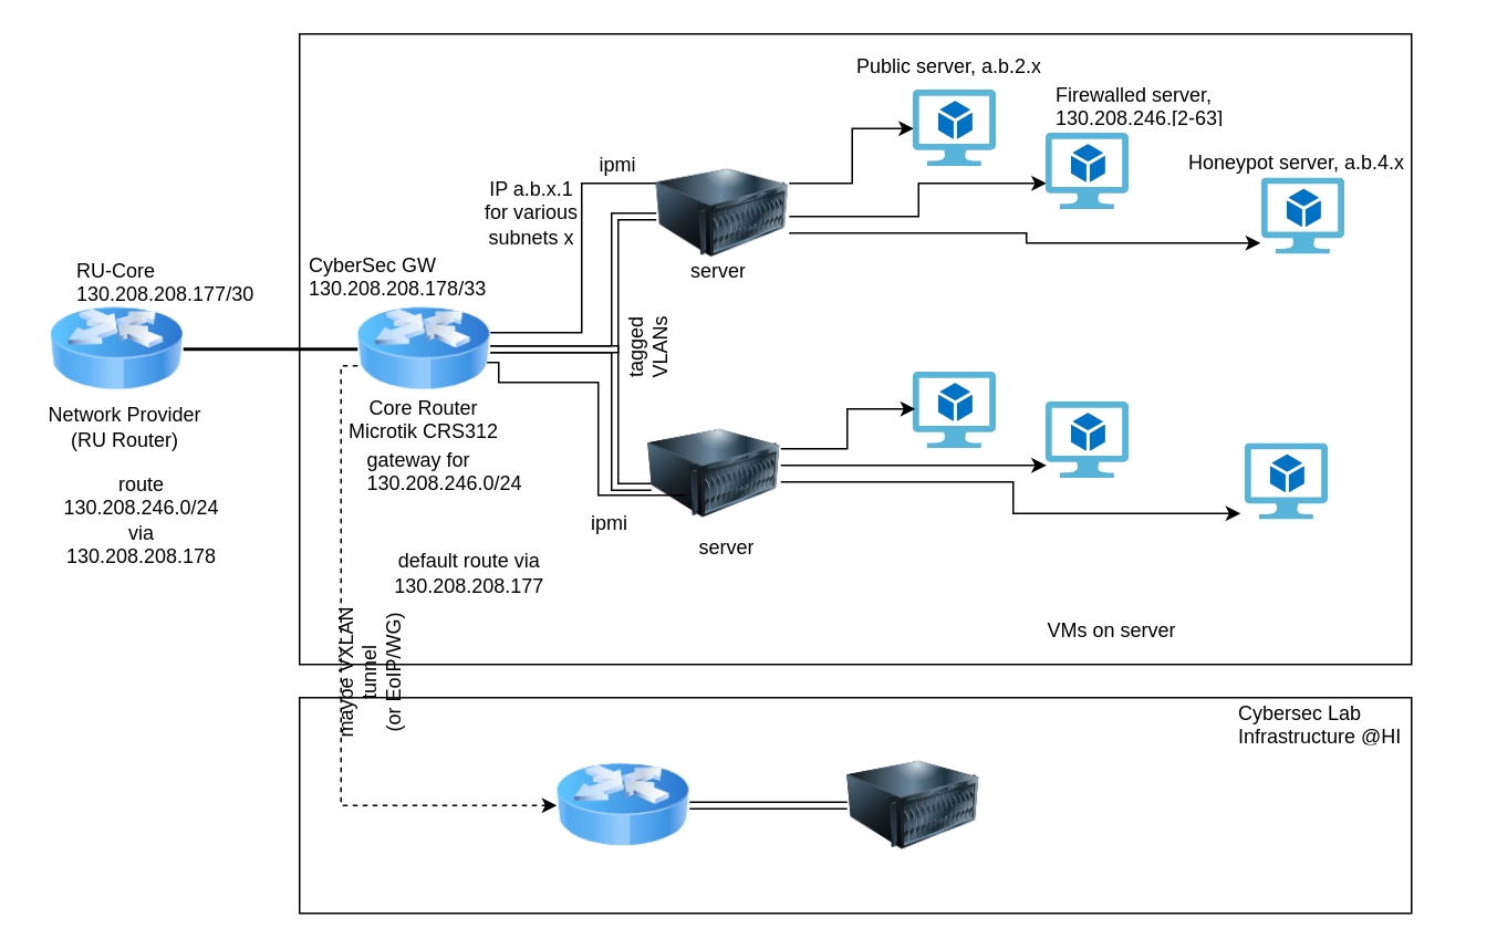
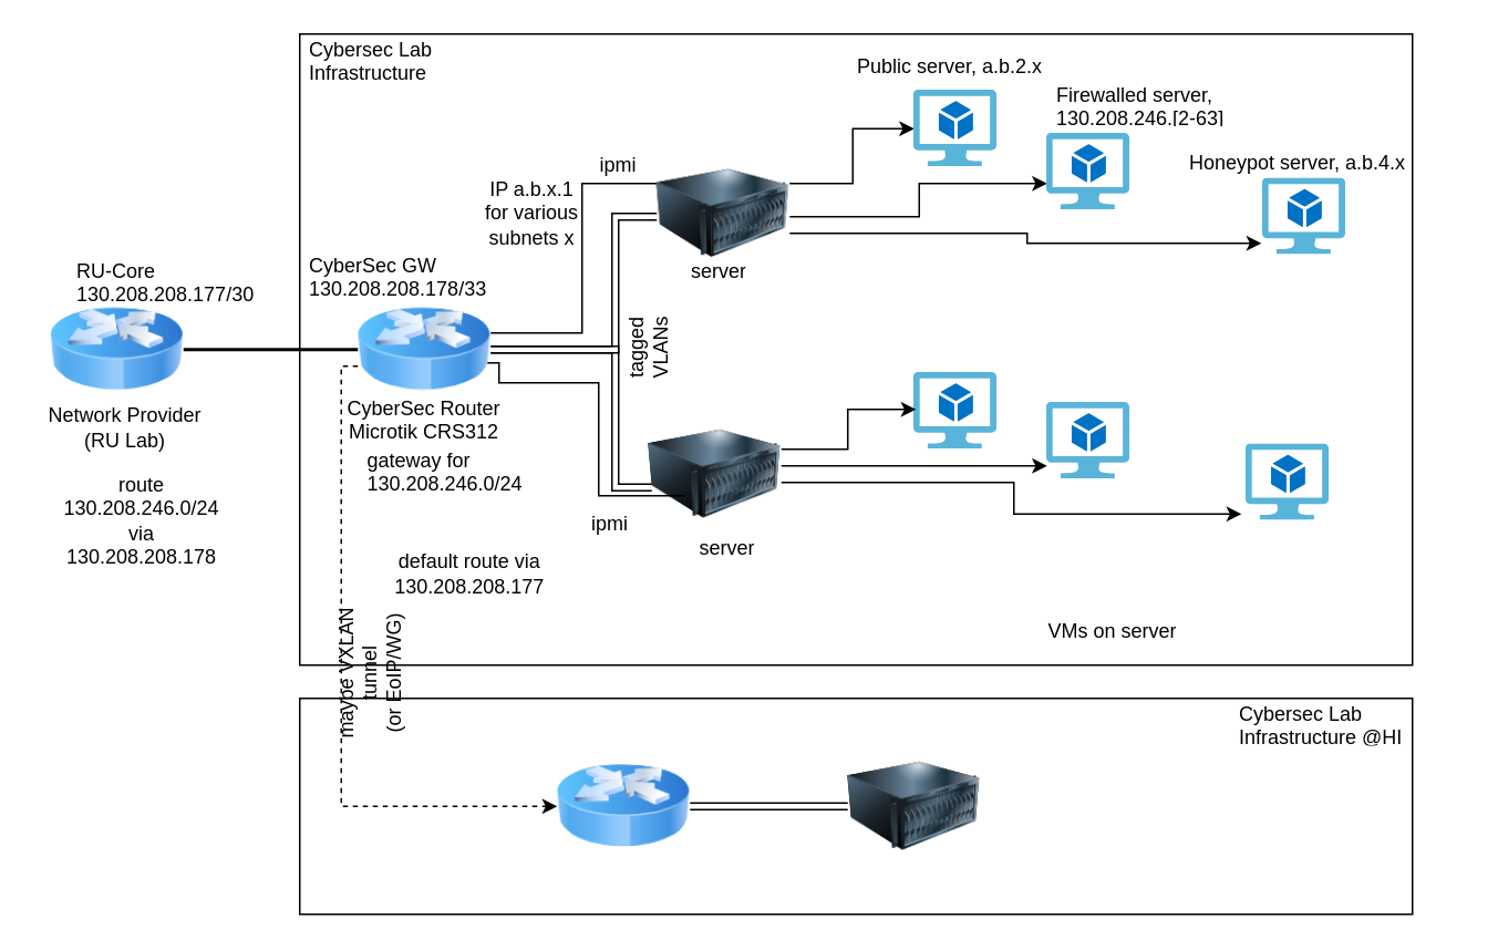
+ <mxCell id="34" value="&lt;div&gt;Cybersec Lab Infrastructure&lt;/div&gt;&lt;div&gt;&lt;br&gt;&lt;/div&gt;" style="text;strokeColor=none;fillColor=none;align=left;verticalAlign=middle;spacingLeft=4;spacingRight=4;overflow=hidden;points=[[0,0.5],[1,0.5]];portConstraint=eastwest;rotatable=0;whiteSpace=wrap;html=1;" parent="1" vertex="1"><mxGeometry x="180" y="20" width="140" height="30" as="geometry" /></mxCell>
- <mxCell id="21" value="Network Provider (RU Router)" style="text;html=1;align=center;verticalAlign=middle;whiteSpace=wrap;rounded=0;" parent="1" vertex="1"><mxGeometry x="20" y="242" width="110" height="30" as="geometry" /></mxCell>
+ <mxCell id="21" value="Network Provider (RU Lab)" style="text;html=1;align=center;verticalAlign=middle;whiteSpace=wrap;rounded=0;" parent="1" vertex="1"><mxGeometry x="20" y="242" width="110" height="30" as="geometry" /></mxCell>
- <mxCell id="22" value="&lt;div&gt;Core Router&lt;/div&gt;&lt;div&gt;Microtik CRS312&lt;/div&gt;&lt;div&gt;&lt;br&gt;&lt;/div&gt;" style="text;html=1;align=center;verticalAlign=middle;whiteSpace=wrap;rounded=0;" parent="1" vertex="1"><mxGeometry x="200" y="245" width="110" height="30" as="geometry" /></mxCell>
+ <mxCell id="22" value="&lt;div&gt;CyberSec Router&lt;/div&gt;&lt;div&gt;Microtik CRS312&lt;/div&gt;&lt;div&gt;&lt;br&gt;&lt;/div&gt;" style="text;html=1;align=center;verticalAlign=middle;whiteSpace=wrap;rounded=0;" parent="1" vertex="1"><mxGeometry x="200" y="245" width="110" height="30" as="geometry" /></mxCell>
